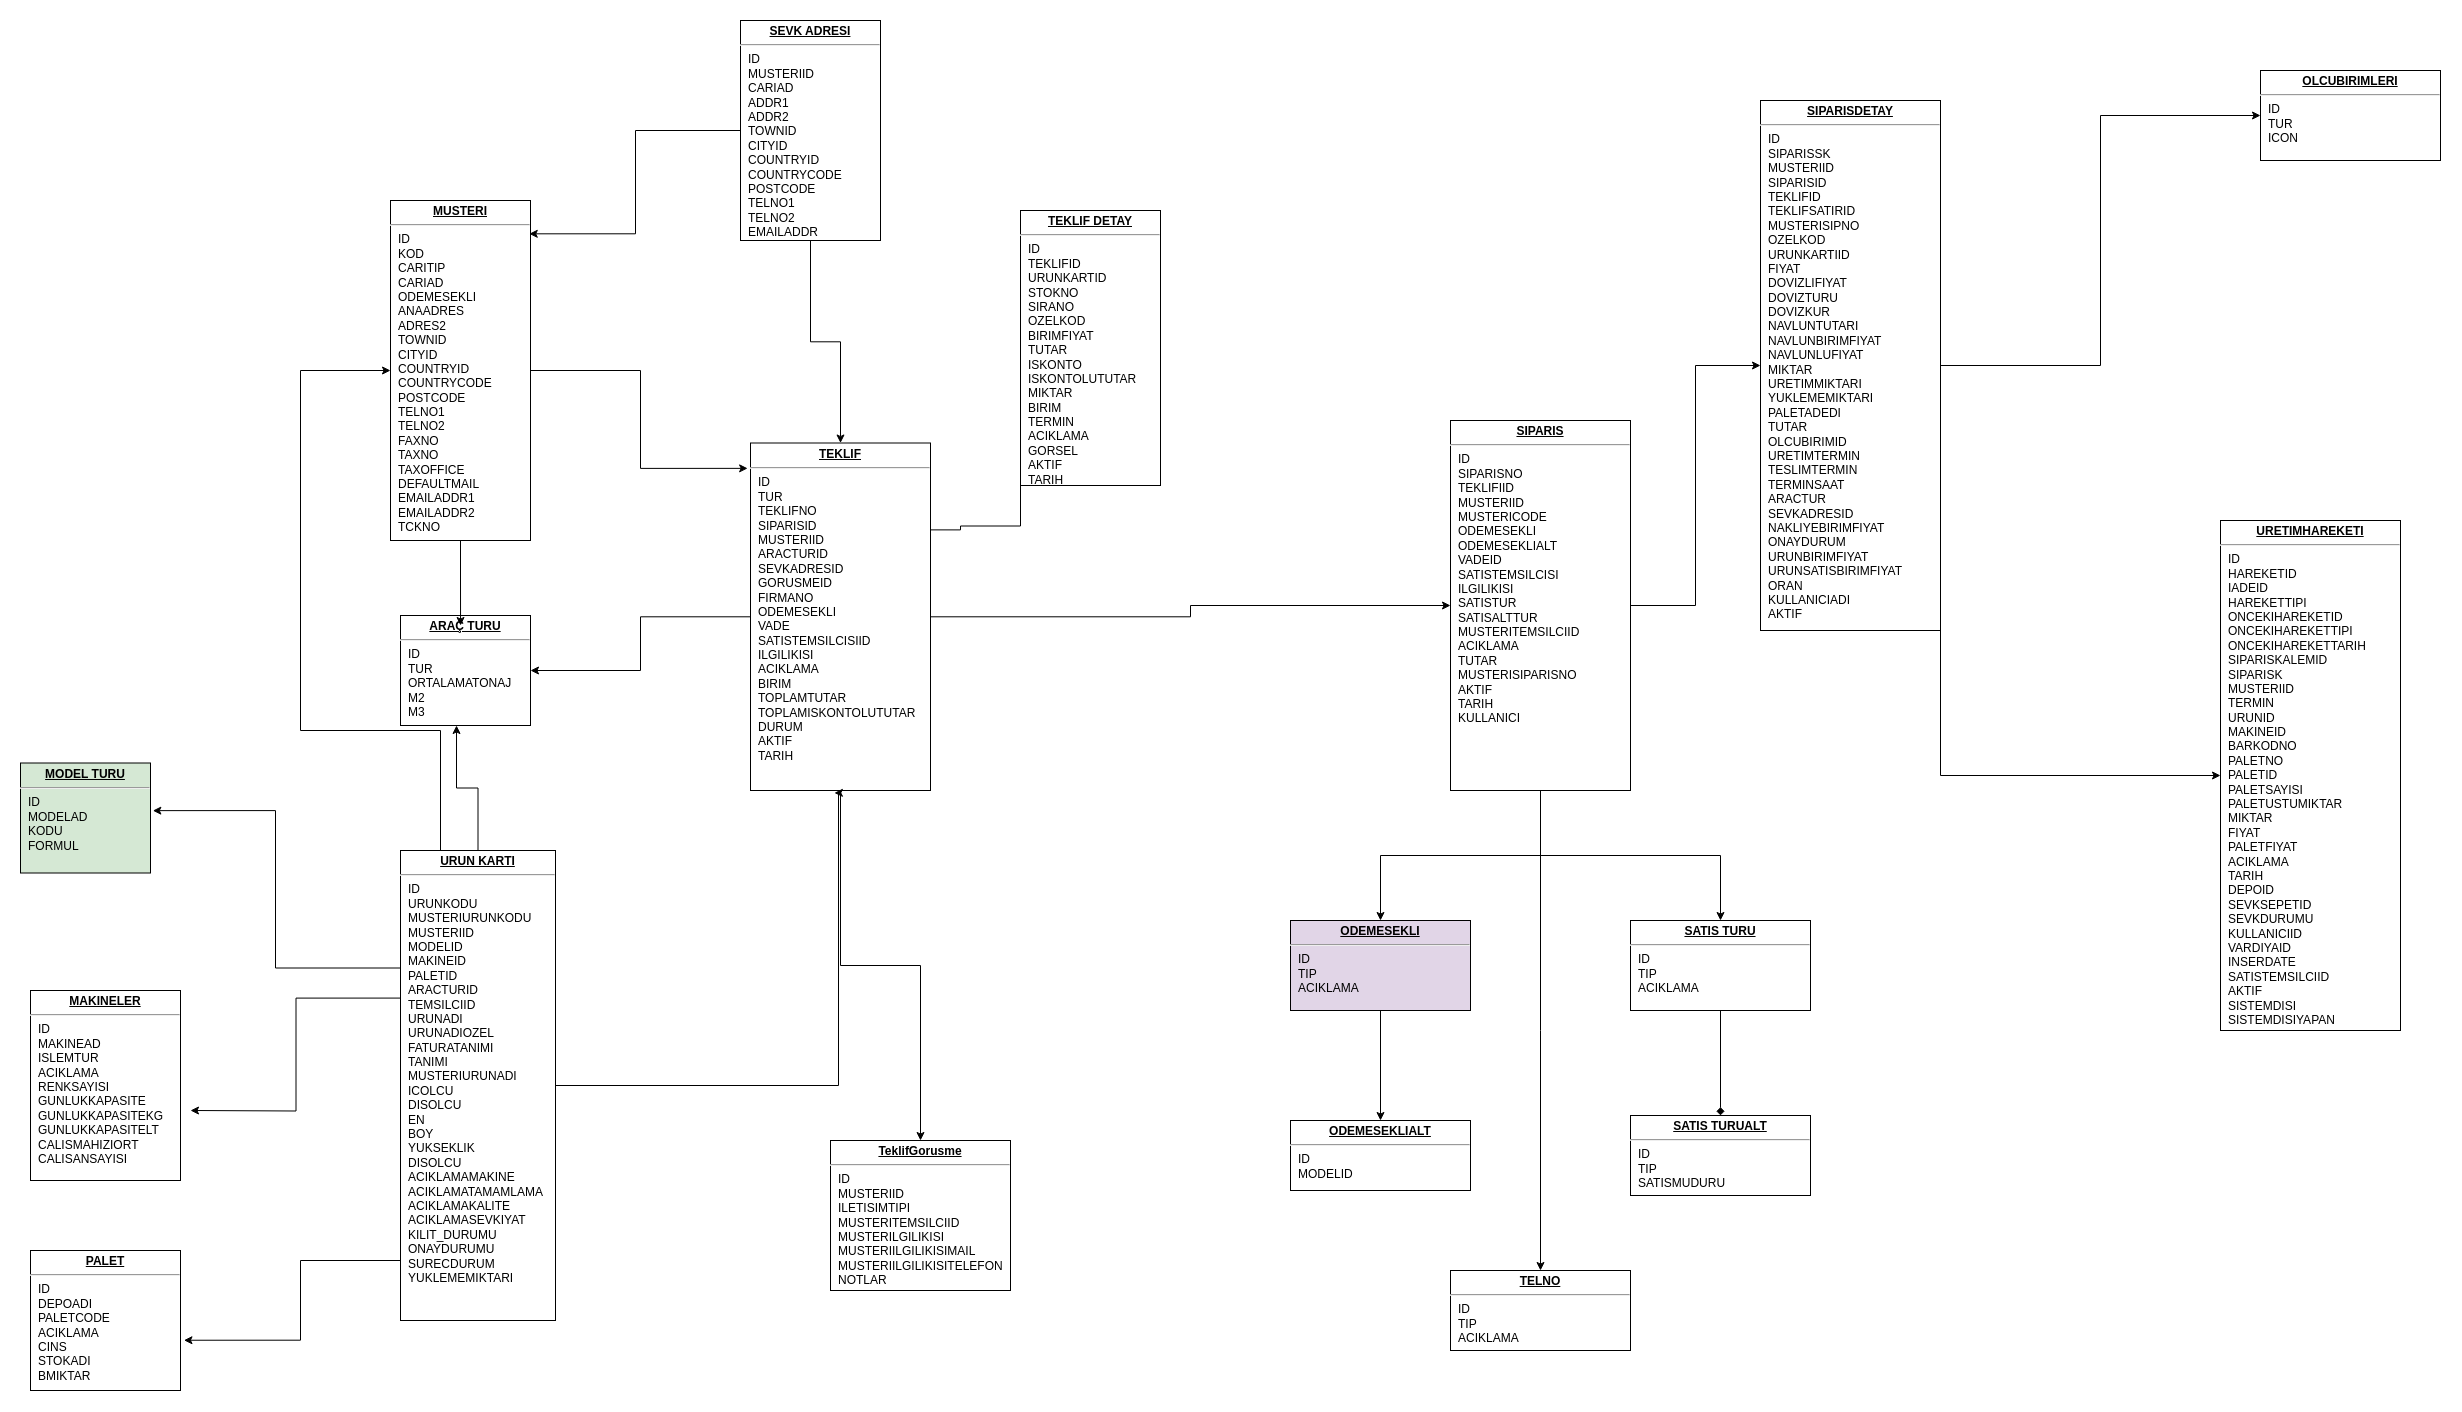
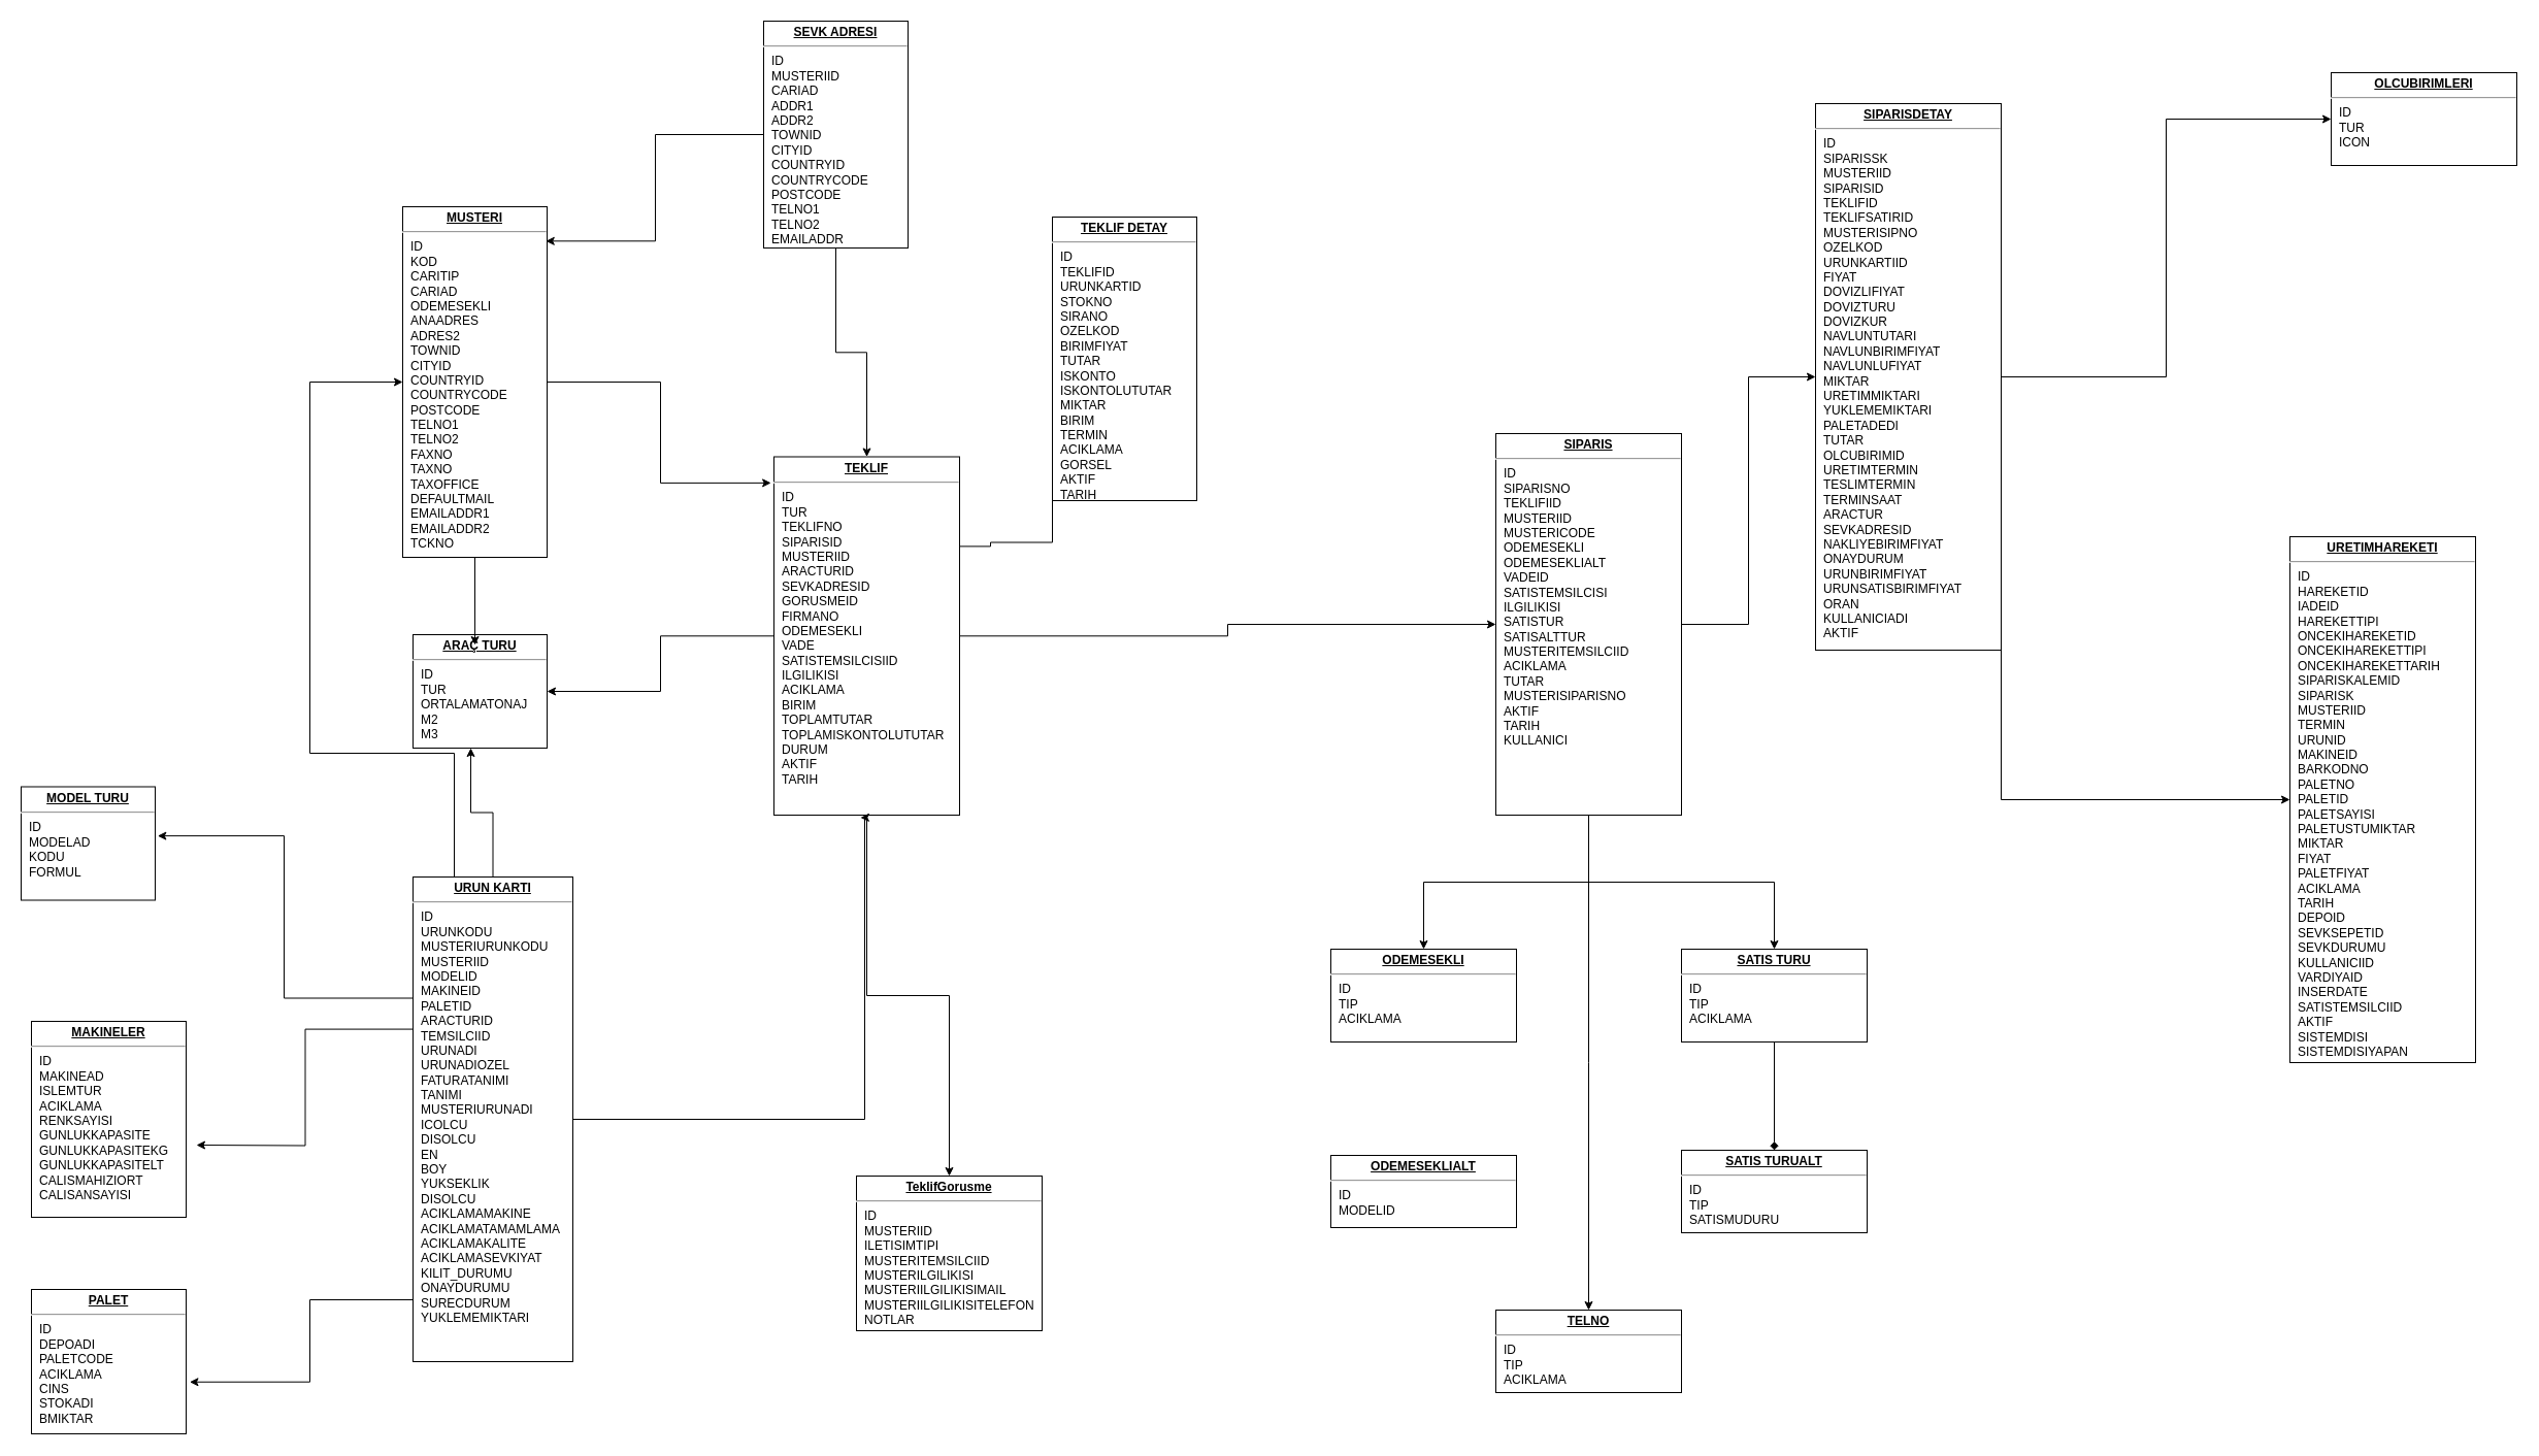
- <mxCell id="22" value="&lt;p style=&quot;margin: 0px ; margin-top: 4px ; text-align: center ; text-decoration: underline&quot;&gt;&lt;b&gt;MODEL TURU&lt;/b&gt;&lt;/p&gt;&lt;hr&gt;&lt;p style=&quot;margin: 0px ; margin-left: 8px&quot;&gt;ID&lt;br&gt;MODELAD&lt;/p&gt;&lt;p style=&quot;margin: 0px ; margin-left: 8px&quot;&gt;KODU&lt;/p&gt;&lt;p style=&quot;margin: 0px ; margin-left: 8px&quot;&gt;FORMUL&lt;/p&gt;" style="verticalAlign=top;align=left;overflow=fill;fontSize=12;fontFamily=Helvetica;html=1;rounded=0;shadow=0;comic=0;labelBackgroundColor=none;strokeWidth=1;fillColor=#d5e8d4;" parent="1" vertex="1"><mxGeometry x="20" y="762.5" width="130" height="110" as="geometry" /></mxCell>
+ <mxCell id="22" value="&lt;p style=&quot;margin: 0px ; margin-top: 4px ; text-align: center ; text-decoration: underline&quot;&gt;&lt;b&gt;MODEL TURU&lt;/b&gt;&lt;/p&gt;&lt;hr&gt;&lt;p style=&quot;margin: 0px ; margin-left: 8px&quot;&gt;ID&lt;br&gt;MODELAD&lt;/p&gt;&lt;p style=&quot;margin: 0px ; margin-left: 8px&quot;&gt;KODU&lt;/p&gt;&lt;p style=&quot;margin: 0px ; margin-left: 8px&quot;&gt;FORMUL&lt;/p&gt;" style="verticalAlign=top;align=left;overflow=fill;fontSize=12;fontFamily=Helvetica;html=1;rounded=0;shadow=0;comic=0;labelBackgroundColor=none;strokeWidth=1" parent="1" vertex="1"><mxGeometry x="20" y="762.5" width="130" height="110" as="geometry" /></mxCell>
- <mxCell id="32" value="&lt;p style=&quot;margin: 0px ; margin-top: 4px ; text-align: center ; text-decoration: underline&quot;&gt;&lt;b&gt;ODEMESEKLI&lt;/b&gt;&lt;/p&gt;&lt;hr&gt;&lt;p style=&quot;margin: 0px ; margin-left: 8px&quot;&gt;ID&lt;/p&gt;&lt;p style=&quot;margin: 0px ; margin-left: 8px&quot;&gt;TIP&lt;/p&gt;&lt;p style=&quot;margin: 0px ; margin-left: 8px&quot;&gt;ACIKLAMA&lt;/p&gt;" style="verticalAlign=top;align=left;overflow=fill;fontSize=12;fontFamily=Helvetica;html=1;rounded=0;shadow=0;comic=0;labelBackgroundColor=none;strokeWidth=1;fillColor=#e1d5e7;" parent="1" vertex="1"><mxGeometry x="1290" y="920" width="180" height="90" as="geometry" /></mxCell>
+ <mxCell id="32" value="&lt;p style=&quot;margin: 0px ; margin-top: 4px ; text-align: center ; text-decoration: underline&quot;&gt;&lt;b&gt;ODEMESEKLI&lt;/b&gt;&lt;/p&gt;&lt;hr&gt;&lt;p style=&quot;margin: 0px ; margin-left: 8px&quot;&gt;ID&lt;/p&gt;&lt;p style=&quot;margin: 0px ; margin-left: 8px&quot;&gt;TIP&lt;/p&gt;&lt;p style=&quot;margin: 0px ; margin-left: 8px&quot;&gt;ACIKLAMA&lt;/p&gt;" style="verticalAlign=top;align=left;overflow=fill;fontSize=12;fontFamily=Helvetica;html=1;rounded=0;shadow=0;comic=0;labelBackgroundColor=none;strokeWidth=1" parent="1" vertex="1"><mxGeometry x="1290" y="920" width="180" height="90" as="geometry" /></mxCell>
- <mxCell id="31" style="edgeStyle=orthogonalEdgeStyle;rounded=0;orthogonalLoop=1;jettySize=auto;html=1;" parent="1" source="32" target="33" edge="1"><mxGeometry relative="1" as="geometry" /></mxCell>
